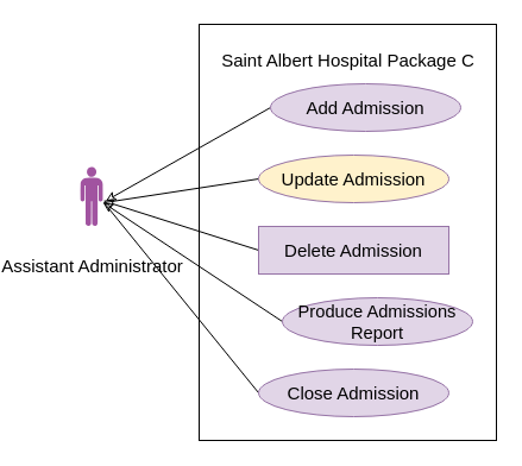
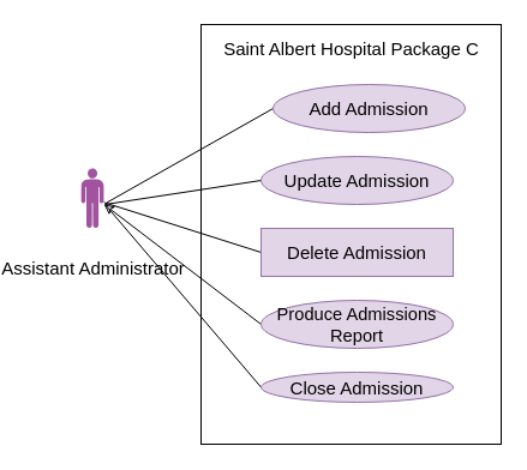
- <mxCell id="14" value="Saint Albert Hospital Package C" style="text;html=1;resizable=0;autosize=1;align=center;verticalAlign=middle;points=[];fillColor=none;strokeColor=none;rounded=0;fontSize=15;" vertex="1" parent="1"><mxGeometry x="130" y="40" width="230" height="20" as="geometry" /></mxCell>
+ <mxCell id="14" value="Saint Albert Hospital Package C" style="text;html=1;resizable=0;autosize=1;align=center;verticalAlign=middle;points=[];fillColor=none;strokeColor=none;rounded=0;fontSize=15;" vertex="1" parent="1"><mxGeometry x="130" y="30" width="230" height="20" as="geometry" /></mxCell>
- <mxCell id="7" value="Update Admission" style="ellipse;whiteSpace=wrap;html=1;fontSize=15;fillColor=#fff2cc;strokeColor=#9673a6;" vertex="1" parent="1"><mxGeometry x="170" y="130" width="160" height="40" as="geometry" /></mxCell>
+ <mxCell id="7" value="Update Admission" style="ellipse;whiteSpace=wrap;html=1;fontSize=15;fillColor=#e1d5e7;strokeColor=#9673a6;" vertex="1" parent="1"><mxGeometry x="170" y="130" width="160" height="40" as="geometry" /></mxCell>
- <mxCell id="4" style="rounded=0;orthogonalLoop=1;jettySize=auto;html=1;exitX=0;exitY=0.5;exitDx=0;exitDy=0;entryX=1.137;entryY=0.568;entryDx=0;entryDy=0;entryPerimeter=0;fontSize=15;endArrow=classic;endFill=0;" edge="1" parent="1" source="5" target="2"><mxGeometry relative="1" as="geometry" /></mxCell>
+ <mxCell id="4" style="rounded=0;orthogonalLoop=1;jettySize=auto;html=1;exitX=0;exitY=0.5;exitDx=0;exitDy=0;entryX=1.137;entryY=0.568;entryDx=0;entryDy=0;entryPerimeter=0;fontSize=15;endArrow=none;endFill=0;" edge="1" parent="1" source="5" target="2"><mxGeometry relative="1" as="geometry" /></mxCell>
- <mxCell id="8" style="edgeStyle=none;rounded=0;orthogonalLoop=1;jettySize=auto;html=1;exitX=0;exitY=0.5;exitDx=0;exitDy=0;endArrow=block;endFill=0;fontSize=15;entryX=1.011;entryY=0.568;entryDx=0;entryDy=0;entryPerimeter=0;" edge="1" parent="1" source="9" target="2"><mxGeometry relative="1" as="geometry"><mxPoint x="50" y="170" as="targetPoint" /></mxGeometry></mxCell>
+ <mxCell id="8" style="edgeStyle=none;rounded=0;orthogonalLoop=1;jettySize=auto;html=1;exitX=0;exitY=0.5;exitDx=0;exitDy=0;endArrow=none;endFill=0;fontSize=15;entryX=1.011;entryY=0.568;entryDx=0;entryDy=0;entryPerimeter=0;" edge="1" parent="1" source="9" target="2"><mxGeometry relative="1" as="geometry"><mxPoint x="50" y="170" as="targetPoint" /></mxGeometry></mxCell>
- <mxCell id="11" value="&lt;span style=&quot;font-size: 11.0pt ; line-height: 107% ; font-family: &amp;#34;arial&amp;#34; , sans-serif&quot;&gt;Produce Admissions Report&lt;/span&gt;" style="ellipse;whiteSpace=wrap;html=1;fontSize=15;fillColor=#e1d5e7;strokeColor=#9673a6;" vertex="1" parent="1"><mxGeometry x="190" y="250" width="160" height="40" as="geometry" /></mxCell>
+ <mxCell id="11" value="&lt;span style=&quot;font-size: 11.0pt ; line-height: 107% ; font-family: &amp;#34;arial&amp;#34; , sans-serif&quot;&gt;Produce Admissions Report&lt;/span&gt;" style="ellipse;whiteSpace=wrap;html=1;fontSize=15;fillColor=#e1d5e7;strokeColor=#9673a6;" vertex="1" parent="1"><mxGeometry x="170" y="250" width="160" height="40" as="geometry" /></mxCell>
- <mxCell id="13" value="Close Admission" style="ellipse;whiteSpace=wrap;html=1;fontSize=15;fillColor=#e1d5e7;strokeColor=#9673a6;" vertex="1" parent="1"><mxGeometry x="170" y="310" width="160" height="40" as="geometry" /></mxCell>
+ <mxCell id="13" value="Close Admission" style="ellipse;whiteSpace=wrap;html=1;fontSize=15;fillColor=#e1d5e7;strokeColor=#9673a6;" vertex="1" parent="1"><mxGeometry x="170" y="310" width="160" height="25" as="geometry" /></mxCell>
